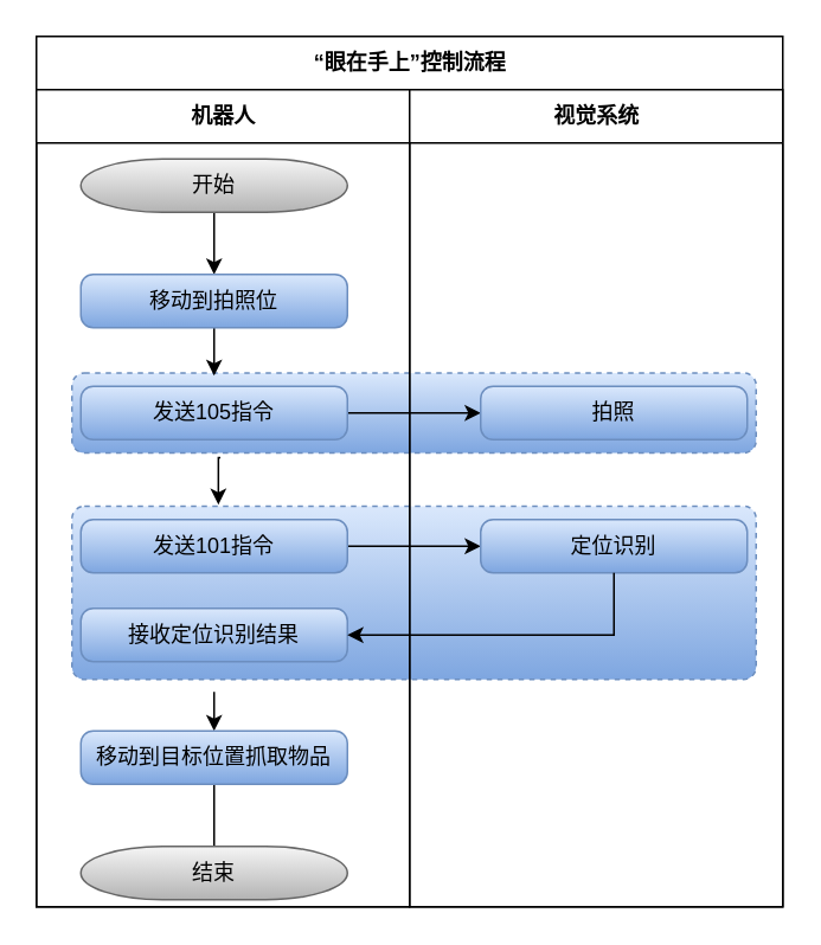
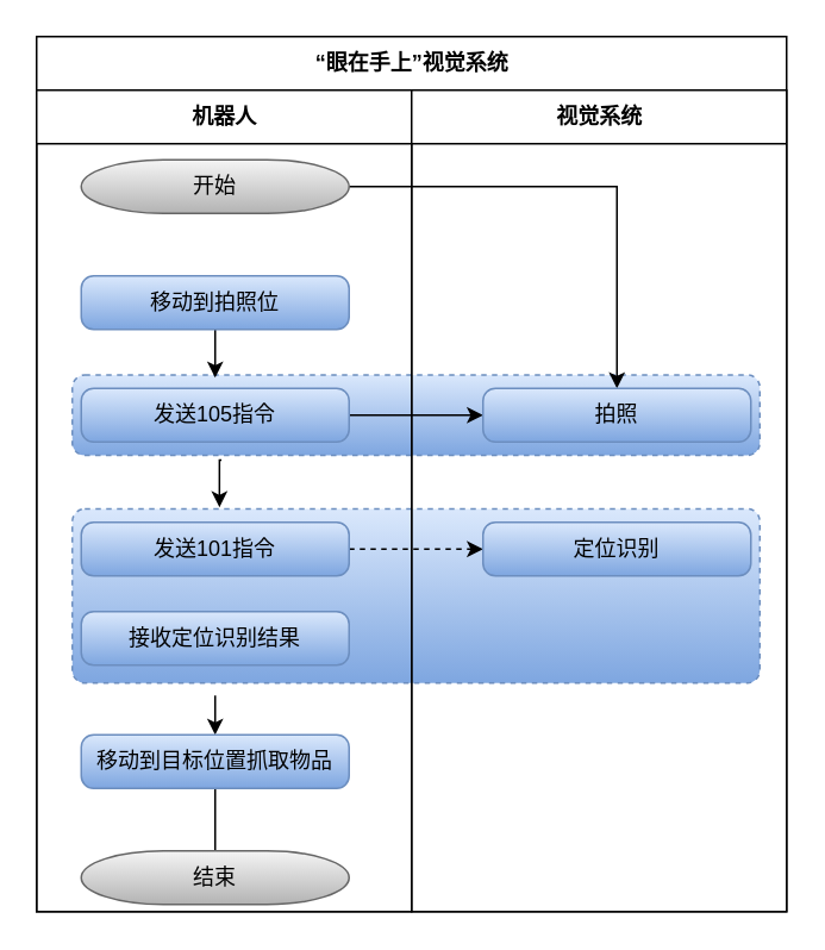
- <mxCell id="4" value="“眼在手上”控制流程" style="swimlane;childLayout=stackLayout;resizeParent=1;resizeParentMax=0;startSize=30;html=1;movable=0;resizable=0;rotatable=0;deletable=0;editable=0;locked=1;connectable=0;" parent="1" vertex="1"><mxGeometry x="20" y="20" width="420" height="490" as="geometry" /></mxCell>
+ <mxCell id="4" value="“眼在手上”视觉系统" style="swimlane;childLayout=stackLayout;resizeParent=1;resizeParentMax=0;startSize=30;html=1;movable=0;resizable=0;rotatable=0;deletable=0;editable=0;locked=1;connectable=0;" parent="1" vertex="1"><mxGeometry x="20" y="20" width="420" height="490" as="geometry" /></mxCell>
- <mxCell id="10" value="" style="edgeStyle=orthogonalEdgeStyle;rounded=0;orthogonalLoop=1;jettySize=auto;html=1;entryX=0.5;entryY=0;entryDx=0;entryDy=0;" parent="1" source="11" target="13" edge="1"><mxGeometry relative="1" as="geometry" /></mxCell>
+ <mxCell id="10" value="" style="edgeStyle=orthogonalEdgeStyle;rounded=0;orthogonalLoop=1;jettySize=auto;html=1;" parent="1" source="11" target="21" edge="1"><mxGeometry relative="1" as="geometry" /></mxCell>
- <mxCell id="9" value="" style="edgeStyle=orthogonalEdgeStyle;rounded=0;orthogonalLoop=1;jettySize=auto;html=1;" parent="1" source="15" target="22" edge="1"><mxGeometry relative="1" as="geometry" /></mxCell>
+ <mxCell id="9" value="" style="edgeStyle=orthogonalEdgeStyle;rounded=0;orthogonalLoop=1;jettySize=auto;html=1;dashed=1;" parent="1" source="15" target="22" edge="1"><mxGeometry relative="1" as="geometry" /></mxCell>
- <mxCell id="23" style="edgeStyle=orthogonalEdgeStyle;rounded=0;orthogonalLoop=1;jettySize=auto;html=1;entryX=1;entryY=0.5;entryDx=0;entryDy=0;" parent="1" source="22" target="17" edge="1"><mxGeometry relative="1" as="geometry"><mxPoint x="195" y="347" as="targetPoint" /><Array as="points"><mxPoint x="345" y="357" /></Array></mxGeometry></mxCell>
